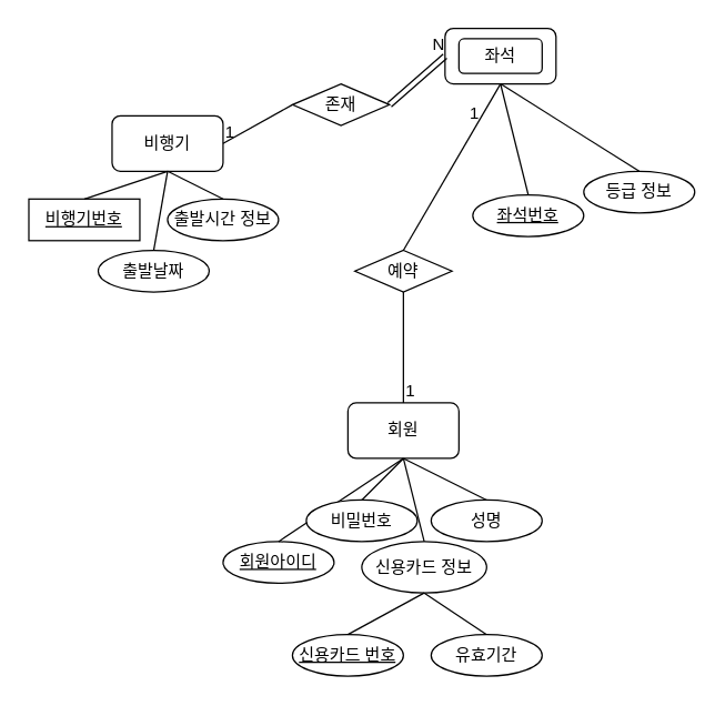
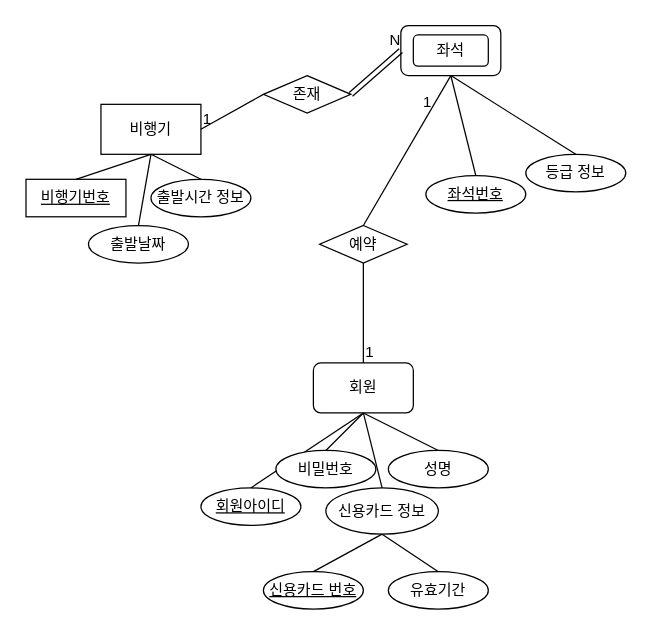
- <mxCell id="11" value="비행기" style="rounded=1;whiteSpace=wrap;html=1;" vertex="1" parent="1"><mxGeometry x="80" y="83" width="80" height="40" as="geometry" /></mxCell>
+ <mxCell id="11" value="비행기" style="whiteSpace=wrap;html=1;rounded=0;" vertex="1" parent="1"><mxGeometry x="80" y="83" width="80" height="40" as="geometry" /></mxCell>
